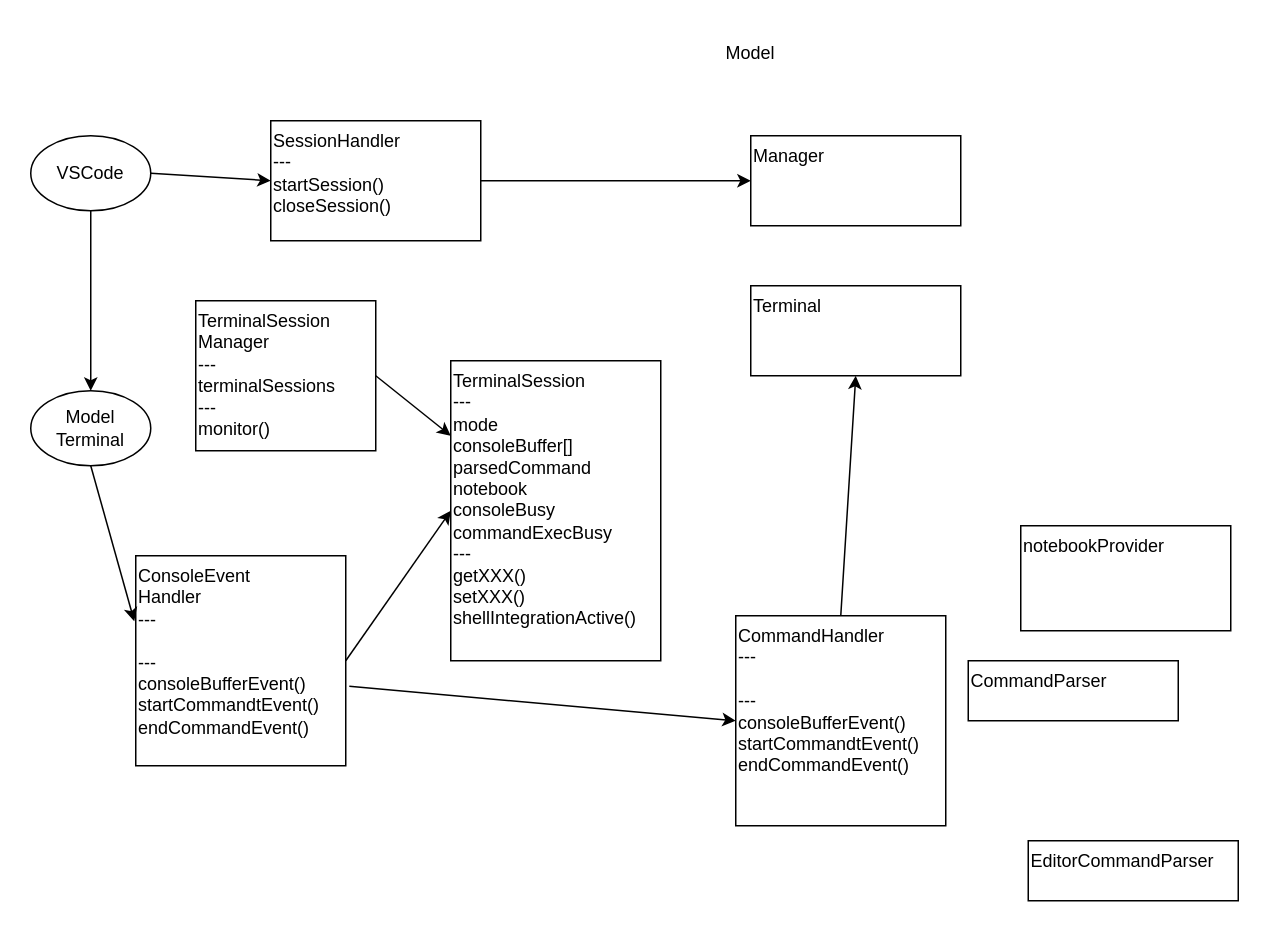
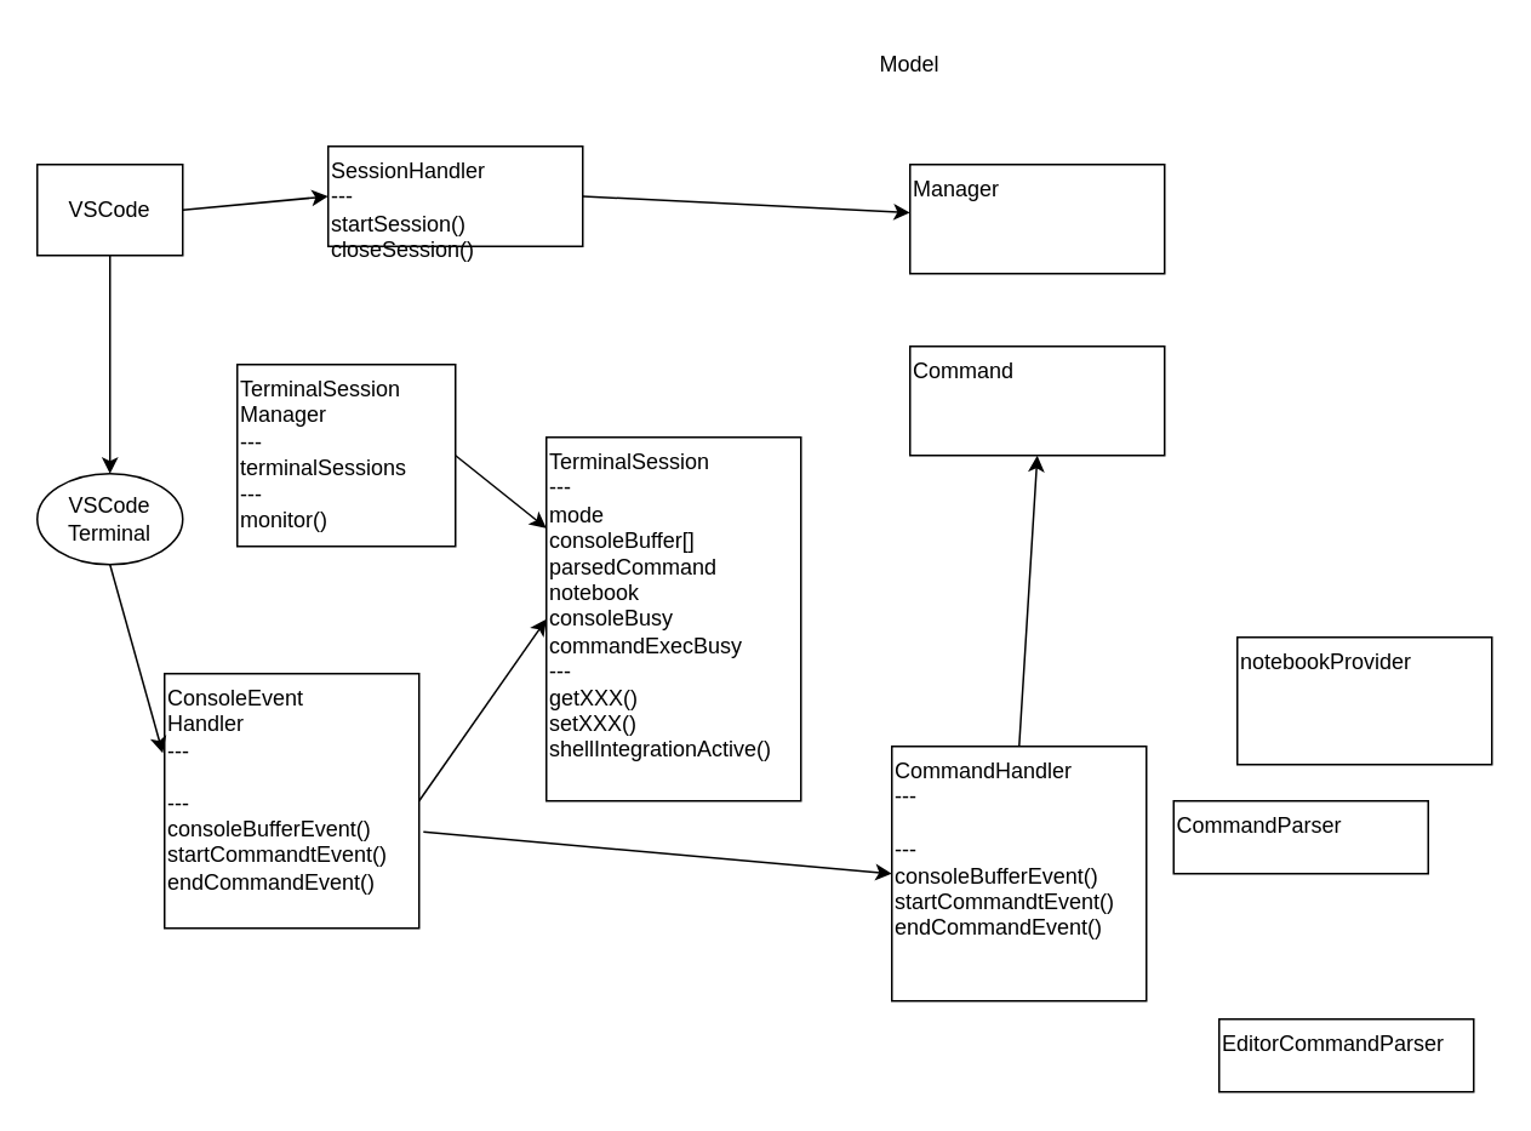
- <mxCell id="8" value="VSCode" style="ellipse;whiteSpace=wrap;html=1;" vertex="1" parent="1"><mxGeometry x="20" y="90" width="80" height="50" as="geometry" /></mxCell>
+ <mxCell id="8" value="VSCode" style="whiteSpace=wrap;html=1;rounded=0;" vertex="1" parent="1"><mxGeometry x="20" y="90" width="80" height="50" as="geometry" /></mxCell>
- <mxCell id="14" value="SessionHandler&lt;br&gt;---&lt;br&gt;startSession()&lt;br&gt;closeSession()" style="rounded=0;whiteSpace=wrap;html=1;align=left;verticalAlign=top;" vertex="1" parent="1"><mxGeometry x="180" y="80" width="140" height="80" as="geometry" /></mxCell>
+ <mxCell id="14" value="SessionHandler&lt;br&gt;---&lt;br&gt;startSession()&lt;br&gt;closeSession()" style="rounded=0;whiteSpace=wrap;html=1;align=left;verticalAlign=top;" vertex="1" parent="1"><mxGeometry x="180" y="80" width="140" height="55" as="geometry" /></mxCell>
- <mxCell id="13" value="Terminal" style="rounded=0;whiteSpace=wrap;html=1;align=left;verticalAlign=top;" vertex="1" parent="1"><mxGeometry x="500" y="190" width="140" height="60" as="geometry" /></mxCell>
+ <mxCell id="13" value="Command" style="rounded=0;whiteSpace=wrap;html=1;align=left;verticalAlign=top;" vertex="1" parent="1"><mxGeometry x="500" y="190" width="140" height="60" as="geometry" /></mxCell>
- <mxCell id="10" value="Model&lt;br&gt;Terminal" style="ellipse;whiteSpace=wrap;html=1;" vertex="1" parent="1"><mxGeometry x="20" y="260" width="80" height="50" as="geometry" /></mxCell>
+ <mxCell id="10" value="VSCode&lt;br&gt;Terminal" style="ellipse;whiteSpace=wrap;html=1;" vertex="1" parent="1"><mxGeometry x="20" y="260" width="80" height="50" as="geometry" /></mxCell>
- <mxCell id="16" value="EditorCommandParser" style="rounded=0;whiteSpace=wrap;html=1;align=left;verticalAlign=top;" vertex="1" parent="1"><mxGeometry x="685" y="560" width="140" height="40" as="geometry" /></mxCell>
+ <mxCell id="16" value="EditorCommandParser" style="rounded=0;whiteSpace=wrap;html=1;align=left;verticalAlign=top;" vertex="1" parent="1"><mxGeometry x="670" y="560" width="140" height="40" as="geometry" /></mxCell>
